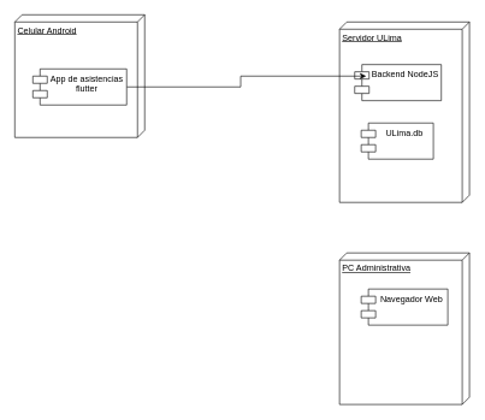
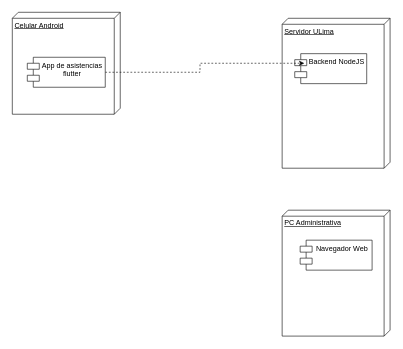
- <mxCell id="7" style="edgeStyle=orthogonalEdgeStyle;rounded=0;orthogonalLoop=1;jettySize=auto;html=1;exitX=1;exitY=0.5;exitDx=0;exitDy=0;entryX=0.133;entryY=0.32;entryDx=0;entryDy=0;entryPerimeter=0;" edge="1" parent="1" source="8" target="5"><mxGeometry relative="1" as="geometry" /></mxCell>
+ <mxCell id="7" style="edgeStyle=orthogonalEdgeStyle;rounded=0;orthogonalLoop=1;jettySize=auto;html=1;exitX=1;exitY=0.5;exitDx=0;exitDy=0;entryX=0.133;entryY=0.32;entryDx=0;entryDy=0;entryPerimeter=0;dashed=1;" edge="1" parent="1" source="8" target="5"><mxGeometry relative="1" as="geometry" /></mxCell>
- <mxCell id="6" value="ULima.db" style="shape=module;align=left;spacingLeft=20;align=center;verticalAlign=top;" vertex="1" parent="1"><mxGeometry x="500" y="170" width="100" height="50" as="geometry" /></mxCell>
